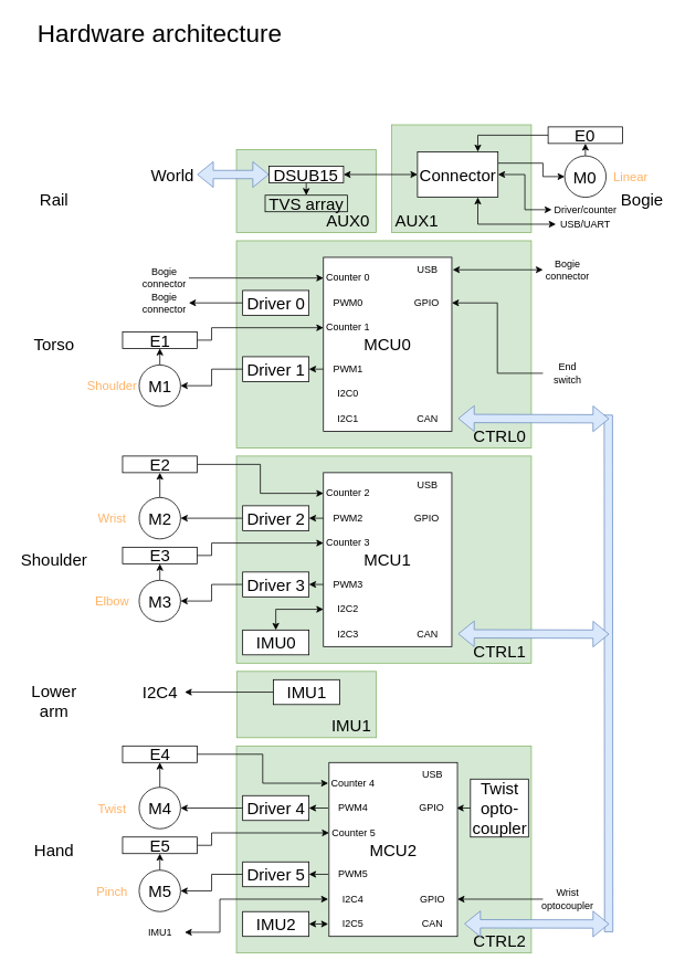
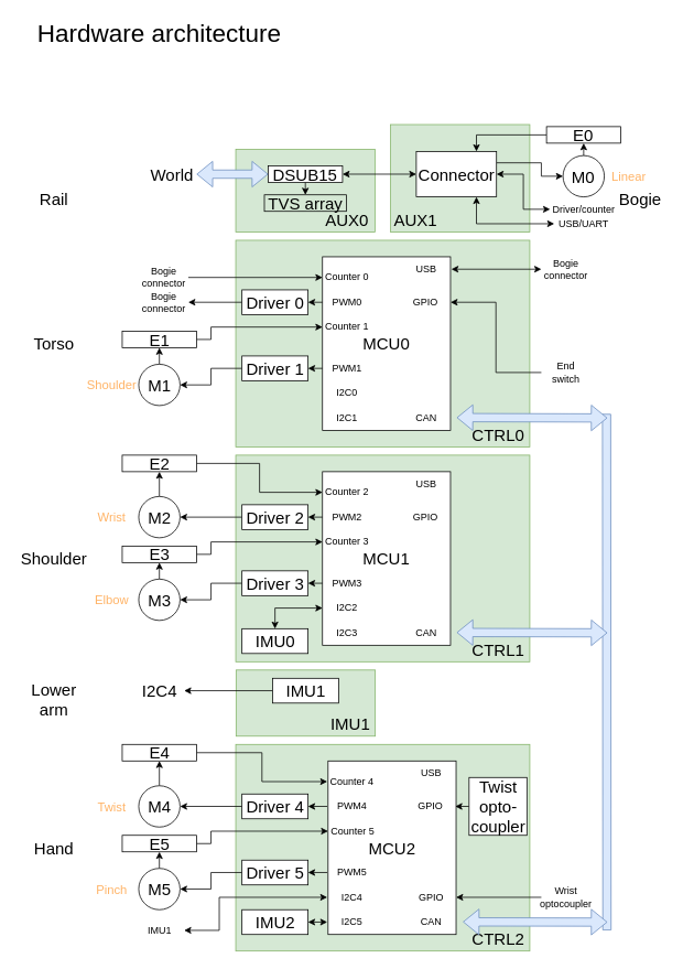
+ <mxCell id="28" style="edgeStyle=orthogonalEdgeStyle;rounded=0;orthogonalLoop=1;jettySize=auto;html=1;exitX=0;exitY=0.5;exitDx=0;exitDy=0;entryX=1;entryY=0.5;entryDx=0;entryDy=0;" parent="1" source="29" target="7" edge="1"><mxGeometry relative="1" as="geometry" /></mxCell>
